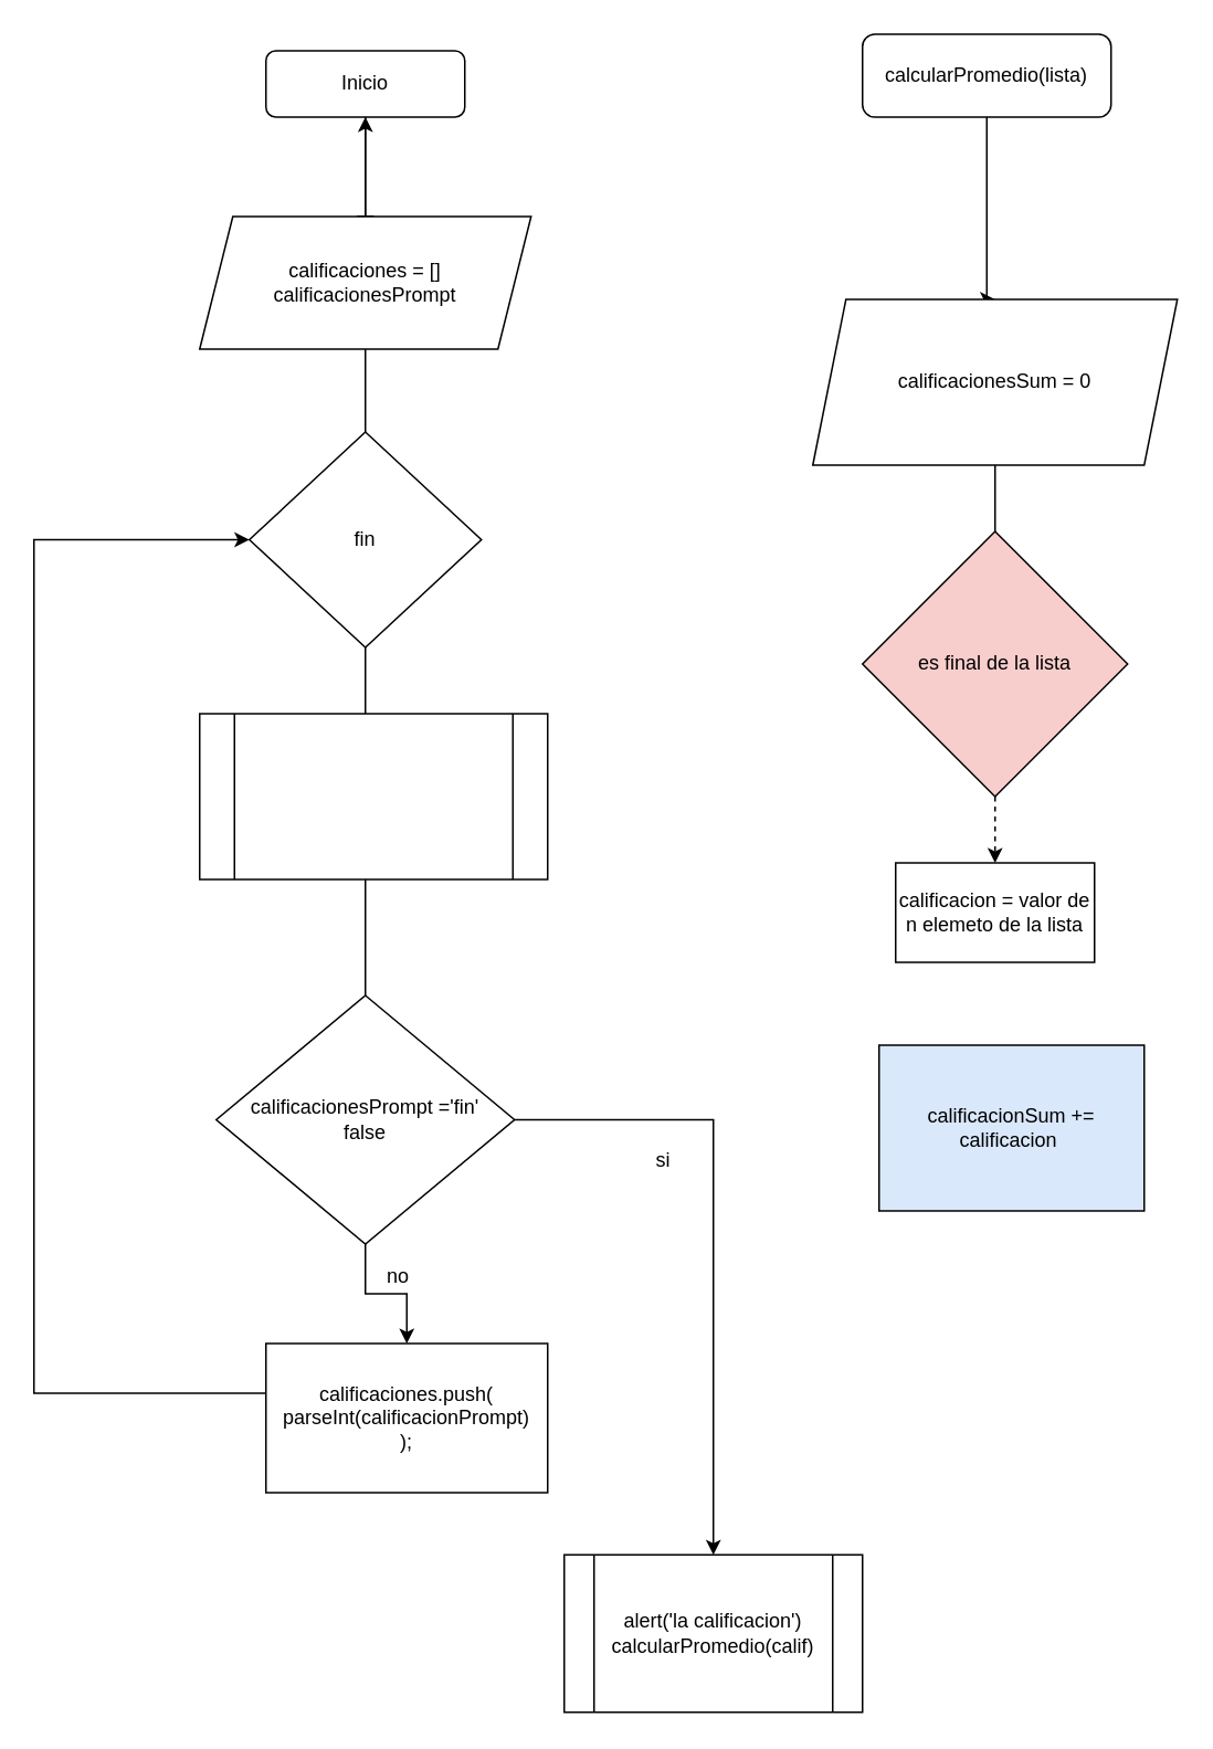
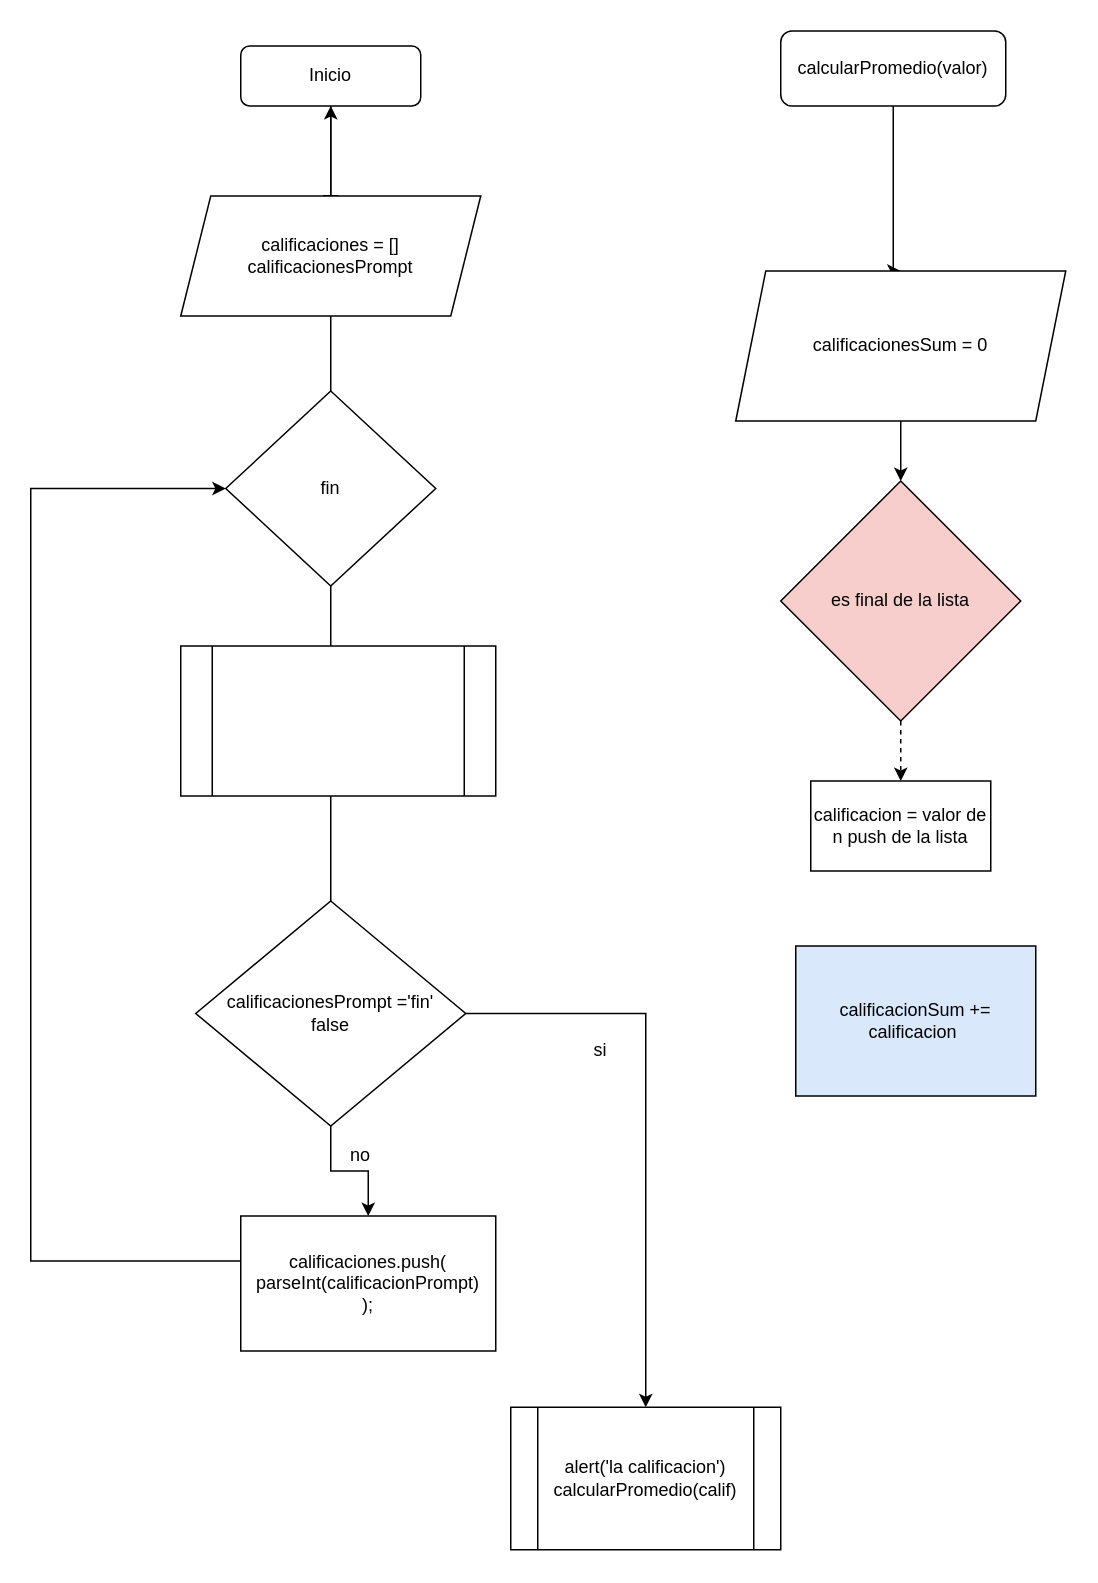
- <mxCell id="25" value="calcularPromedio(lista)" style="rounded=1;whiteSpace=wrap;html=1;" vertex="1" parent="1"><mxGeometry x="520" y="20" width="150" height="50" as="geometry" /></mxCell>
+ <mxCell id="25" value="calcularPromedio(valor)" style="rounded=1;whiteSpace=wrap;html=1;" vertex="1" parent="1"><mxGeometry x="520" y="20" width="150" height="50" as="geometry" /></mxCell>
- <mxCell id="26" style="edgeStyle=orthogonalEdgeStyle;rounded=0;orthogonalLoop=1;jettySize=auto;html=1;entryX=0.5;entryY=0;entryDx=0;entryDy=0;endArrow=none;" edge="1" parent="1" source="27" target="30"><mxGeometry relative="1" as="geometry" /></mxCell>
+ <mxCell id="26" style="edgeStyle=orthogonalEdgeStyle;rounded=0;orthogonalLoop=1;jettySize=auto;html=1;entryX=0.5;entryY=0;entryDx=0;entryDy=0;" edge="1" parent="1" source="27" target="30"><mxGeometry relative="1" as="geometry" /></mxCell>
- <mxCell id="32" value="calificacion = valor de n elemeto de la lista" style="rounded=0;whiteSpace=wrap;html=1;" vertex="1" parent="1"><mxGeometry x="540" y="520" width="120" height="60" as="geometry" /></mxCell>
+ <mxCell id="32" value="calificacion = valor de n push de la lista" style="rounded=0;whiteSpace=wrap;html=1;" vertex="1" parent="1"><mxGeometry x="540" y="520" width="120" height="60" as="geometry" /></mxCell>
